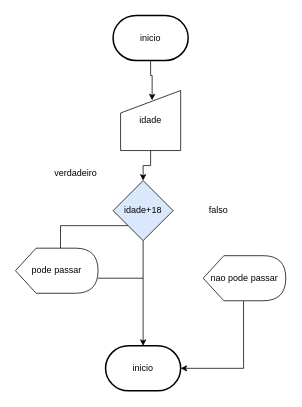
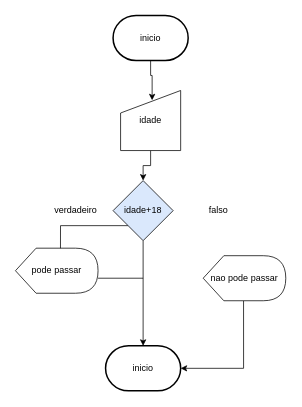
- <mxCell id="12" value="verdadeiro" style="text;html=1;resizable=0;autosize=1;align=center;verticalAlign=middle;points=[];fillColor=none;strokeColor=none;rounded=0;" vertex="1" parent="1"><mxGeometry x="60" y="215" width="80" height="30" as="geometry" /></mxCell>
+ <mxCell id="12" value="verdadeiro" style="text;html=1;resizable=0;autosize=1;align=center;verticalAlign=middle;points=[];fillColor=none;strokeColor=none;rounded=0;" vertex="1" parent="1"><mxGeometry x="60" y="265" width="80" height="30" as="geometry" /></mxCell>
